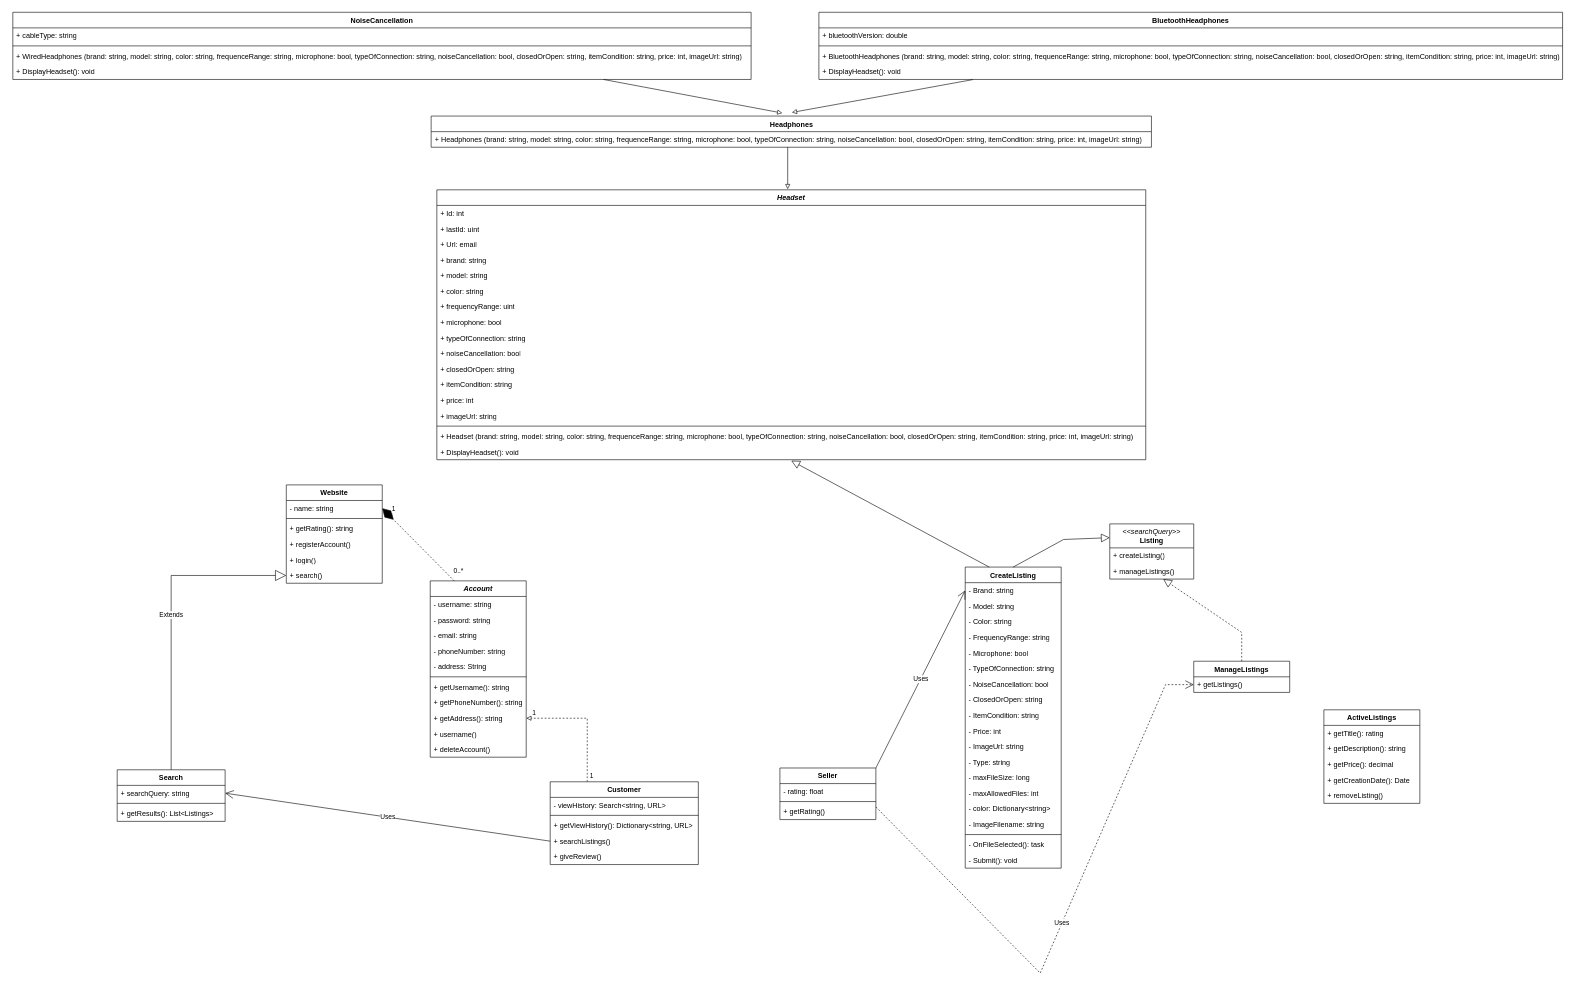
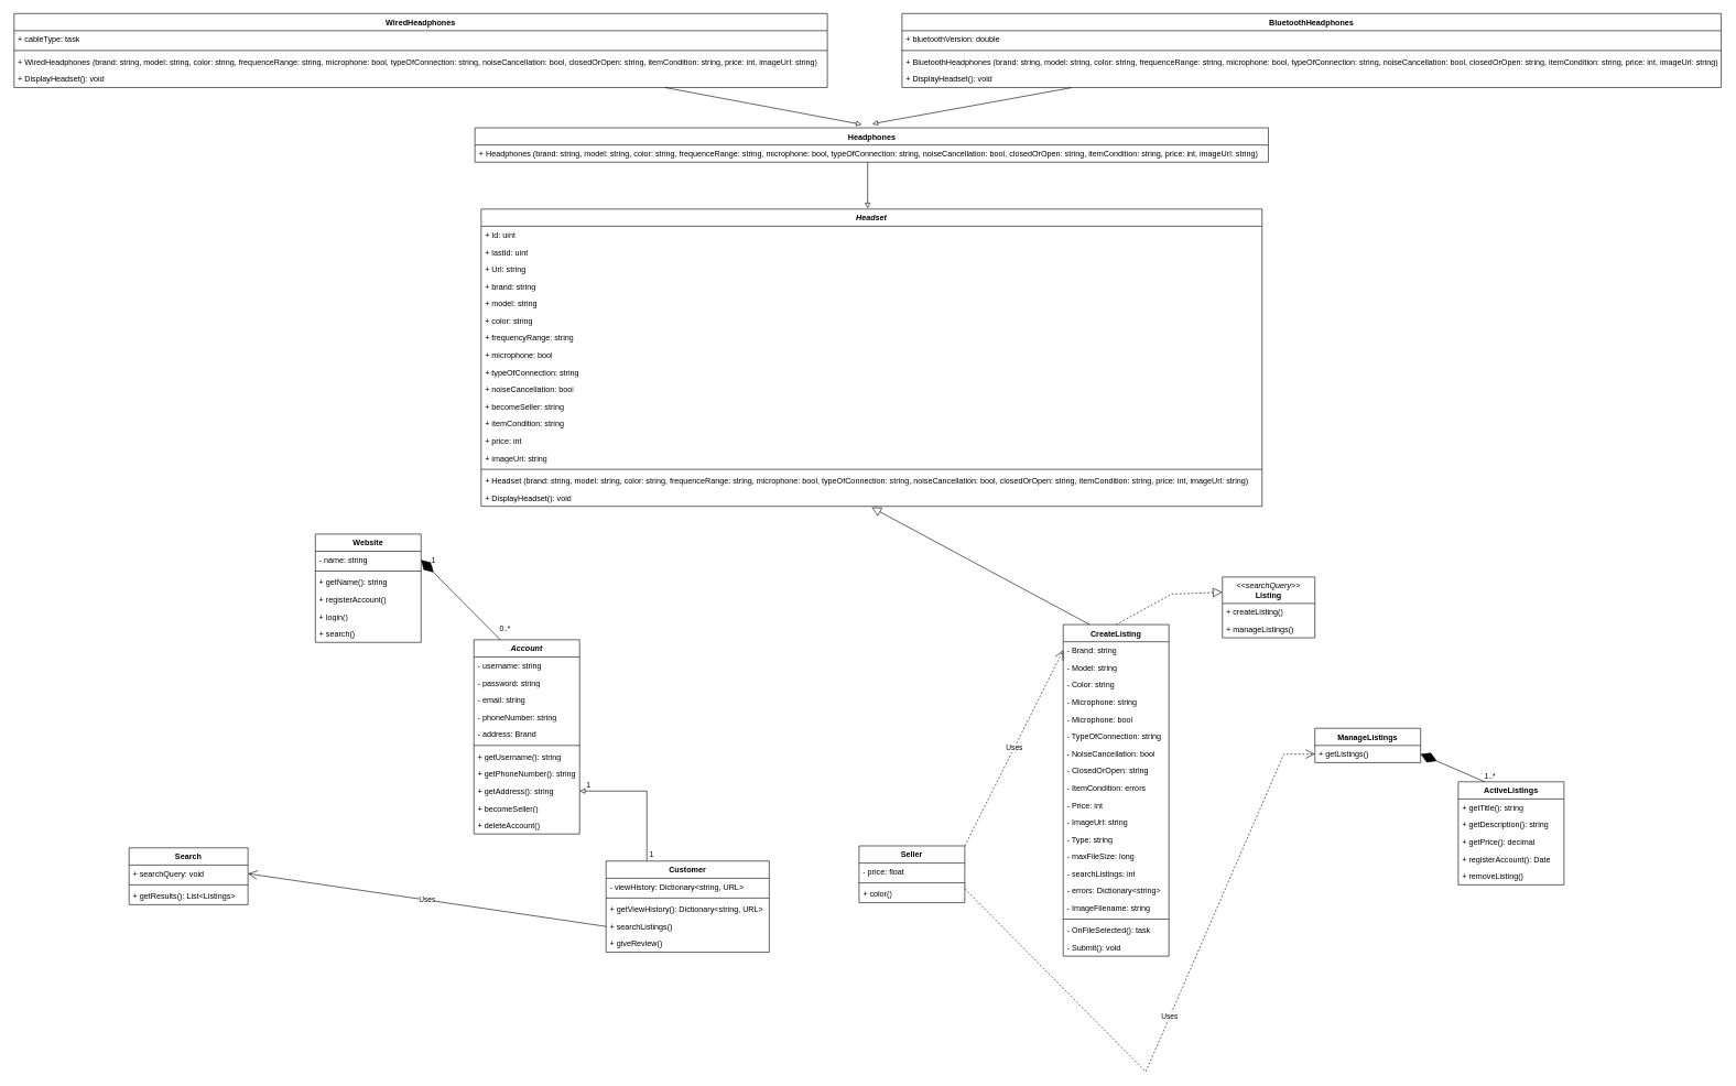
- <mxCell id="107" value="NoiseCancellation" style="swimlane;fontStyle=1;align=center;verticalAlign=top;childLayout=stackLayout;horizontal=1;startSize=26;horizontalStack=0;resizeParent=1;resizeParentMax=0;resizeLast=0;collapsible=1;marginBottom=0;whiteSpace=wrap;html=1;" vertex="1" parent="1"><mxGeometry x="20" y="20" width="1231" height="112" as="geometry" /></mxCell>
+ <mxCell id="107" value="WiredHeadphones" style="swimlane;fontStyle=1;align=center;verticalAlign=top;childLayout=stackLayout;horizontal=1;startSize=26;horizontalStack=0;resizeParent=1;resizeParentMax=0;resizeLast=0;collapsible=1;marginBottom=0;whiteSpace=wrap;html=1;" vertex="1" parent="1"><mxGeometry x="20" y="20" width="1231" height="112" as="geometry" /></mxCell>
- <mxCell id="108" value="+ cableType: string" style="text;strokeColor=none;fillColor=none;align=left;verticalAlign=top;spacingLeft=4;spacingRight=4;overflow=hidden;rotatable=0;points=[[0,0.5],[1,0.5]];portConstraint=eastwest;whiteSpace=wrap;html=1;" vertex="1" parent="107"><mxGeometry y="26" width="1231" height="26" as="geometry" /></mxCell>
+ <mxCell id="108" value="+ cableType: task" style="text;strokeColor=none;fillColor=none;align=left;verticalAlign=top;spacingLeft=4;spacingRight=4;overflow=hidden;rotatable=0;points=[[0,0.5],[1,0.5]];portConstraint=eastwest;whiteSpace=wrap;html=1;" vertex="1" parent="107"><mxGeometry y="26" width="1231" height="26" as="geometry" /></mxCell>
- <mxCell id="81" value="+ Id: int" style="text;strokeColor=none;fillColor=none;align=left;verticalAlign=top;spacingLeft=4;spacingRight=4;overflow=hidden;rotatable=0;points=[[0,0.5],[1,0.5]];portConstraint=eastwest;whiteSpace=wrap;html=1;" vertex="1" parent="80"><mxGeometry y="26" width="1182" height="26" as="geometry" /></mxCell>
+ <mxCell id="81" value="+ Id: uint" style="text;strokeColor=none;fillColor=none;align=left;verticalAlign=top;spacingLeft=4;spacingRight=4;overflow=hidden;rotatable=0;points=[[0,0.5],[1,0.5]];portConstraint=eastwest;whiteSpace=wrap;html=1;" vertex="1" parent="80"><mxGeometry y="26" width="1182" height="26" as="geometry" /></mxCell>
- <mxCell id="83" value="+ Url: email" style="text;strokeColor=none;fillColor=none;align=left;verticalAlign=top;spacingLeft=4;spacingRight=4;overflow=hidden;rotatable=0;points=[[0,0.5],[1,0.5]];portConstraint=eastwest;whiteSpace=wrap;html=1;" vertex="1" parent="80"><mxGeometry y="78" width="1182" height="26" as="geometry" /></mxCell>
+ <mxCell id="83" value="+ Url: string" style="text;strokeColor=none;fillColor=none;align=left;verticalAlign=top;spacingLeft=4;spacingRight=4;overflow=hidden;rotatable=0;points=[[0,0.5],[1,0.5]];portConstraint=eastwest;whiteSpace=wrap;html=1;" vertex="1" parent="80"><mxGeometry y="78" width="1182" height="26" as="geometry" /></mxCell>
- <mxCell id="87" value="+ frequencyRange: uint" style="text;strokeColor=none;fillColor=none;align=left;verticalAlign=top;spacingLeft=4;spacingRight=4;overflow=hidden;rotatable=0;points=[[0,0.5],[1,0.5]];portConstraint=eastwest;whiteSpace=wrap;html=1;" parent="80" vertex="1"><mxGeometry y="182" width="1182" height="26" as="geometry" /></mxCell>
+ <mxCell id="87" value="+ frequencyRange: string" style="text;strokeColor=none;fillColor=none;align=left;verticalAlign=top;spacingLeft=4;spacingRight=4;overflow=hidden;rotatable=0;points=[[0,0.5],[1,0.5]];portConstraint=eastwest;whiteSpace=wrap;html=1;" parent="80" vertex="1"><mxGeometry y="182" width="1182" height="26" as="geometry" /></mxCell>
- <mxCell id="91" value="+ closedOrOpen: string" style="text;strokeColor=none;fillColor=none;align=left;verticalAlign=top;spacingLeft=4;spacingRight=4;overflow=hidden;rotatable=0;points=[[0,0.5],[1,0.5]];portConstraint=eastwest;whiteSpace=wrap;html=1;" parent="80" vertex="1"><mxGeometry y="286" width="1182" height="26" as="geometry" /></mxCell>
+ <mxCell id="91" value="+ becomeSeller: string" style="text;strokeColor=none;fillColor=none;align=left;verticalAlign=top;spacingLeft=4;spacingRight=4;overflow=hidden;rotatable=0;points=[[0,0.5],[1,0.5]];portConstraint=eastwest;whiteSpace=wrap;html=1;" parent="80" vertex="1"><mxGeometry y="286" width="1182" height="26" as="geometry" /></mxCell>
- <mxCell id="5" value="+ getRating(): string" style="text;strokeColor=none;fillColor=none;align=left;verticalAlign=top;spacingLeft=4;spacingRight=4;overflow=hidden;rotatable=0;points=[[0,0.5],[1,0.5]];portConstraint=eastwest;whiteSpace=wrap;html=1;" parent="2" vertex="1"><mxGeometry y="60" width="160" height="26" as="geometry" /></mxCell>
+ <mxCell id="5" value="+ getName(): string" style="text;strokeColor=none;fillColor=none;align=left;verticalAlign=top;spacingLeft=4;spacingRight=4;overflow=hidden;rotatable=0;points=[[0,0.5],[1,0.5]];portConstraint=eastwest;whiteSpace=wrap;html=1;" parent="2" vertex="1"><mxGeometry y="60" width="160" height="26" as="geometry" /></mxCell>
- <mxCell id="60" value="" style="endArrow=block;dashed=0;endFill=0;endSize=12;html=1;rounded=0;exitX=0.5;exitY=0;exitDx=0;exitDy=0;entryX=0;entryY=0.25;entryDx=0;entryDy=0;" parent="1" source="40" target="37" edge="1"><mxGeometry width="160" relative="1" as="geometry"><mxPoint x="1750" y="1082" as="sourcePoint" /><mxPoint x="1668" y="1020" as="targetPoint" /><Array as="points"><mxPoint x="1772" y="899" /></Array></mxGeometry></mxCell>
+ <mxCell id="60" value="" style="endArrow=block;dashed=1;endFill=0;endSize=12;html=1;rounded=0;exitX=0.5;exitY=0;exitDx=0;exitDy=0;entryX=0;entryY=0.25;entryDx=0;entryDy=0;" parent="1" source="40" target="37" edge="1"><mxGeometry width="160" relative="1" as="geometry"><mxPoint x="1750" y="1082" as="sourcePoint" /><mxPoint x="1668" y="1020" as="targetPoint" /><Array as="points"><mxPoint x="1772" y="899" /></Array></mxGeometry></mxCell>
- <mxCell id="21" value="" style="endArrow=diamondThin;endFill=1;endSize=24;html=1;rounded=0;entryX=1;entryY=0.5;entryDx=0;entryDy=0;exitX=0.25;exitY=0;exitDx=0;exitDy=0;dashed=1;" parent="1" source="9" target="3" edge="1"><mxGeometry width="160" relative="1" as="geometry"><mxPoint x="766" y="958" as="sourcePoint" /><mxPoint x="926" y="958" as="targetPoint" /></mxGeometry></mxCell>
+ <mxCell id="21" value="" style="endArrow=diamondThin;endFill=1;endSize=24;html=1;rounded=0;entryX=1;entryY=0.5;entryDx=0;entryDy=0;exitX=0.25;exitY=0;exitDx=0;exitDy=0;" parent="1" source="9" target="3" edge="1"><mxGeometry width="160" relative="1" as="geometry"><mxPoint x="766" y="958" as="sourcePoint" /><mxPoint x="926" y="958" as="targetPoint" /></mxGeometry></mxCell>
- <mxCell id="63" value="" style="endArrow=block;dashed=1;endFill=0;endSize=12;html=1;rounded=0;exitX=0.5;exitY=0;exitDx=0;exitDy=0;" parent="1" source="61" target="39" edge="1"><mxGeometry width="160" relative="1" as="geometry"><mxPoint x="2045" y="1050" as="sourcePoint" /><mxPoint x="2205" y="1050" as="targetPoint" /><Array as="points"><mxPoint x="2069" y="1054" /></Array></mxGeometry></mxCell>
- <mxCell id="79" value="Extends" style="endArrow=block;endSize=16;endFill=0;html=1;rounded=0;entryX=0;entryY=0.5;entryDx=0;entryDy=0;exitX=0.5;exitY=0;exitDx=0;exitDy=0;" parent="1" source="74" target="8" edge="1"><mxGeometry width="160" relative="1" as="geometry"><mxPoint x="527" y="1151" as="sourcePoint" /><mxPoint x="687" y="1151" as="targetPoint" /><Array as="points"><mxPoint x="284" y="959" /></Array></mxGeometry></mxCell>
- <mxCell id="44" value="- FrequencyRange: string" style="text;strokeColor=none;fillColor=none;align=left;verticalAlign=top;spacingLeft=4;spacingRight=4;overflow=hidden;rotatable=0;points=[[0,0.5],[1,0.5]];portConstraint=eastwest;whiteSpace=wrap;html=1;" parent="40" vertex="1"><mxGeometry y="104" width="160" height="26" as="geometry" /></mxCell>
+ <mxCell id="44" value="- Microphone: string" style="text;strokeColor=none;fillColor=none;align=left;verticalAlign=top;spacingLeft=4;spacingRight=4;overflow=hidden;rotatable=0;points=[[0,0.5],[1,0.5]];portConstraint=eastwest;whiteSpace=wrap;html=1;" parent="40" vertex="1"><mxGeometry y="104" width="160" height="26" as="geometry" /></mxCell>
- <mxCell id="14" value="- address: String" style="text;strokeColor=none;fillColor=none;align=left;verticalAlign=top;spacingLeft=4;spacingRight=4;overflow=hidden;rotatable=0;points=[[0,0.5],[1,0.5]];portConstraint=eastwest;whiteSpace=wrap;html=1;" parent="9" vertex="1"><mxGeometry y="130" width="160" height="26" as="geometry" /></mxCell>
+ <mxCell id="14" value="- address: Brand" style="text;strokeColor=none;fillColor=none;align=left;verticalAlign=top;spacingLeft=4;spacingRight=4;overflow=hidden;rotatable=0;points=[[0,0.5],[1,0.5]];portConstraint=eastwest;whiteSpace=wrap;html=1;" parent="9" vertex="1"><mxGeometry y="130" width="160" height="26" as="geometry" /></mxCell>
+ <mxCell id="70" value="" style="endArrow=diamondThin;endFill=1;endSize=24;html=1;rounded=0;entryX=1;entryY=0.5;entryDx=0;entryDy=0;exitX=0.25;exitY=0;exitDx=0;exitDy=0;" parent="1" source="64" target="62" edge="1"><mxGeometry width="160" relative="1" as="geometry"><mxPoint x="2052" y="1212" as="sourcePoint" /><mxPoint x="2212" y="1212" as="targetPoint" /></mxGeometry></mxCell>
+ <mxCell id="71" value="1..*" style="edgeLabel;html=1;align=center;verticalAlign=middle;resizable=0;points=[];" parent="70" vertex="1" connectable="0"><mxGeometry x="-0.726" y="1" relative="1" as="geometry"><mxPoint x="21" y="-4" as="offset" /></mxGeometry></mxCell>
- <mxCell id="49" value="- ItemCondition: string" style="text;strokeColor=none;fillColor=none;align=left;verticalAlign=top;spacingLeft=4;spacingRight=4;overflow=hidden;rotatable=0;points=[[0,0.5],[1,0.5]];portConstraint=eastwest;whiteSpace=wrap;html=1;" vertex="1" parent="40"><mxGeometry y="234" width="160" height="26" as="geometry" /></mxCell>
+ <mxCell id="49" value="- ItemCondition: errors" style="text;strokeColor=none;fillColor=none;align=left;verticalAlign=top;spacingLeft=4;spacingRight=4;overflow=hidden;rotatable=0;points=[[0,0.5],[1,0.5]];portConstraint=eastwest;whiteSpace=wrap;html=1;" vertex="1" parent="40"><mxGeometry y="234" width="160" height="26" as="geometry" /></mxCell>
- <mxCell id="24" style="edgeStyle=orthogonalEdgeStyle;rounded=0;orthogonalLoop=1;jettySize=auto;html=1;exitX=0.25;exitY=0;exitDx=0;exitDy=0;entryX=1;entryY=0.5;entryDx=0;entryDy=0;endArrow=block;endFill=0;dashed=1;" parent="1" source="27" target="18" edge="1"><mxGeometry relative="1" as="geometry" /></mxCell>
+ <mxCell id="24" style="edgeStyle=orthogonalEdgeStyle;rounded=0;orthogonalLoop=1;jettySize=auto;html=1;exitX=0.25;exitY=0;exitDx=0;exitDy=0;entryX=1;entryY=0.5;entryDx=0;entryDy=0;endArrow=block;endFill=0;" parent="1" source="27" target="18" edge="1"><mxGeometry relative="1" as="geometry" /></mxCell>
- <mxCell id="72" value="Uses" style="endArrow=open;endSize=12;dashed=0;html=1;rounded=0;exitX=1;exitY=0;exitDx=0;exitDy=0;entryX=0;entryY=0.5;entryDx=0;entryDy=0;" parent="1" source="33" target="41" edge="1"><mxGeometry width="160" relative="1" as="geometry"><mxPoint x="1477" y="1217" as="sourcePoint" /><mxPoint x="1637" y="1217" as="targetPoint" /></mxGeometry></mxCell>
+ <mxCell id="72" value="Uses" style="endArrow=open;endSize=12;dashed=1;html=1;rounded=0;exitX=1;exitY=0;exitDx=0;exitDy=0;entryX=0;entryY=0.5;entryDx=0;entryDy=0;" parent="1" source="33" target="41" edge="1"><mxGeometry width="160" relative="1" as="geometry"><mxPoint x="1477" y="1217" as="sourcePoint" /><mxPoint x="1637" y="1217" as="targetPoint" /></mxGeometry></mxCell>
- <mxCell id="65" value="+ getTitle(): rating" style="text;strokeColor=none;fillColor=none;align=left;verticalAlign=top;spacingLeft=4;spacingRight=4;overflow=hidden;rotatable=0;points=[[0,0.5],[1,0.5]];portConstraint=eastwest;whiteSpace=wrap;html=1;" parent="64" vertex="1"><mxGeometry y="26" width="160" height="26" as="geometry" /></mxCell>
+ <mxCell id="65" value="+ getTitle(): string" style="text;strokeColor=none;fillColor=none;align=left;verticalAlign=top;spacingLeft=4;spacingRight=4;overflow=hidden;rotatable=0;points=[[0,0.5],[1,0.5]];portConstraint=eastwest;whiteSpace=wrap;html=1;" parent="64" vertex="1"><mxGeometry y="26" width="160" height="26" as="geometry" /></mxCell>
- <mxCell id="19" value="+ username()" style="text;strokeColor=none;fillColor=none;align=left;verticalAlign=top;spacingLeft=4;spacingRight=4;overflow=hidden;rotatable=0;points=[[0,0.5],[1,0.5]];portConstraint=eastwest;whiteSpace=wrap;html=1;" parent="9" vertex="1"><mxGeometry y="242" width="160" height="26" as="geometry" /></mxCell>
+ <mxCell id="19" value="+ becomeSeller()" style="text;strokeColor=none;fillColor=none;align=left;verticalAlign=top;spacingLeft=4;spacingRight=4;overflow=hidden;rotatable=0;points=[[0,0.5],[1,0.5]];portConstraint=eastwest;whiteSpace=wrap;html=1;" parent="9" vertex="1"><mxGeometry y="242" width="160" height="26" as="geometry" /></mxCell>
- <mxCell id="68" value="+ getCreationDate(): Date" style="text;strokeColor=none;fillColor=none;align=left;verticalAlign=top;spacingLeft=4;spacingRight=4;overflow=hidden;rotatable=0;points=[[0,0.5],[1,0.5]];portConstraint=eastwest;whiteSpace=wrap;html=1;" parent="64" vertex="1"><mxGeometry y="104" width="160" height="26" as="geometry" /></mxCell>
+ <mxCell id="68" value="+ registerAccount(): Date" style="text;strokeColor=none;fillColor=none;align=left;verticalAlign=top;spacingLeft=4;spacingRight=4;overflow=hidden;rotatable=0;points=[[0,0.5],[1,0.5]];portConstraint=eastwest;whiteSpace=wrap;html=1;" parent="64" vertex="1"><mxGeometry y="104" width="160" height="26" as="geometry" /></mxCell>
- <mxCell id="34" value="- rating: float" style="text;strokeColor=none;fillColor=none;align=left;verticalAlign=top;spacingLeft=4;spacingRight=4;overflow=hidden;rotatable=0;points=[[0,0.5],[1,0.5]];portConstraint=eastwest;whiteSpace=wrap;html=1;" parent="33" vertex="1"><mxGeometry y="26" width="160" height="26" as="geometry" /></mxCell>
+ <mxCell id="34" value="- price: float" style="text;strokeColor=none;fillColor=none;align=left;verticalAlign=top;spacingLeft=4;spacingRight=4;overflow=hidden;rotatable=0;points=[[0,0.5],[1,0.5]];portConstraint=eastwest;whiteSpace=wrap;html=1;" parent="33" vertex="1"><mxGeometry y="26" width="160" height="26" as="geometry" /></mxCell>
- <mxCell id="75" value="+ searchQuery: string" style="text;strokeColor=none;fillColor=none;align=left;verticalAlign=top;spacingLeft=4;spacingRight=4;overflow=hidden;rotatable=0;points=[[0,0.5],[1,0.5]];portConstraint=eastwest;whiteSpace=wrap;html=1;" parent="74" vertex="1"><mxGeometry y="26" width="180" height="26" as="geometry" /></mxCell>
+ <mxCell id="75" value="+ searchQuery: void" style="text;strokeColor=none;fillColor=none;align=left;verticalAlign=top;spacingLeft=4;spacingRight=4;overflow=hidden;rotatable=0;points=[[0,0.5],[1,0.5]];portConstraint=eastwest;whiteSpace=wrap;html=1;" parent="74" vertex="1"><mxGeometry y="26" width="180" height="26" as="geometry" /></mxCell>
- <mxCell id="54" value="- maxAllowedFiles: int" style="text;strokeColor=none;fillColor=none;align=left;verticalAlign=top;spacingLeft=4;spacingRight=4;overflow=hidden;rotatable=0;points=[[0,0.5],[1,0.5]];portConstraint=eastwest;whiteSpace=wrap;html=1;" vertex="1" parent="40"><mxGeometry y="364" width="160" height="26" as="geometry" /></mxCell>
+ <mxCell id="54" value="- searchListings: int" style="text;strokeColor=none;fillColor=none;align=left;verticalAlign=top;spacingLeft=4;spacingRight=4;overflow=hidden;rotatable=0;points=[[0,0.5],[1,0.5]];portConstraint=eastwest;whiteSpace=wrap;html=1;" vertex="1" parent="40"><mxGeometry y="364" width="160" height="26" as="geometry" /></mxCell>
- <mxCell id="28" value="- viewHistory: Search&amp;lt;string, URL&amp;gt;" style="text;strokeColor=none;fillColor=none;align=left;verticalAlign=top;spacingLeft=4;spacingRight=4;overflow=hidden;rotatable=0;points=[[0,0.5],[1,0.5]];portConstraint=eastwest;whiteSpace=wrap;html=1;" parent="27" vertex="1"><mxGeometry y="26" width="247" height="26" as="geometry" /></mxCell>
+ <mxCell id="28" value="- viewHistory: Dictionary&amp;lt;string, URL&amp;gt;" style="text;strokeColor=none;fillColor=none;align=left;verticalAlign=top;spacingLeft=4;spacingRight=4;overflow=hidden;rotatable=0;points=[[0,0.5],[1,0.5]];portConstraint=eastwest;whiteSpace=wrap;html=1;" parent="27" vertex="1"><mxGeometry y="26" width="247" height="26" as="geometry" /></mxCell>
- <mxCell id="36" value="+ getRating()" style="text;strokeColor=none;fillColor=none;align=left;verticalAlign=top;spacingLeft=4;spacingRight=4;overflow=hidden;rotatable=0;points=[[0,0.5],[1,0.5]];portConstraint=eastwest;whiteSpace=wrap;html=1;" parent="33" vertex="1"><mxGeometry y="60" width="160" height="26" as="geometry" /></mxCell>
+ <mxCell id="36" value="+ color()" style="text;strokeColor=none;fillColor=none;align=left;verticalAlign=top;spacingLeft=4;spacingRight=4;overflow=hidden;rotatable=0;points=[[0,0.5],[1,0.5]];portConstraint=eastwest;whiteSpace=wrap;html=1;" parent="33" vertex="1"><mxGeometry y="60" width="160" height="26" as="geometry" /></mxCell>
- <mxCell id="55" value="- color: Dictionary&amp;lt;string&amp;gt;" style="text;strokeColor=none;fillColor=none;align=left;verticalAlign=top;spacingLeft=4;spacingRight=4;overflow=hidden;rotatable=0;points=[[0,0.5],[1,0.5]];portConstraint=eastwest;whiteSpace=wrap;html=1;" vertex="1" parent="40"><mxGeometry y="390" width="160" height="26" as="geometry" /></mxCell>
+ <mxCell id="55" value="- errors: Dictionary&amp;lt;string&amp;gt;" style="text;strokeColor=none;fillColor=none;align=left;verticalAlign=top;spacingLeft=4;spacingRight=4;overflow=hidden;rotatable=0;points=[[0,0.5],[1,0.5]];portConstraint=eastwest;whiteSpace=wrap;html=1;" vertex="1" parent="40"><mxGeometry y="390" width="160" height="26" as="geometry" /></mxCell>
